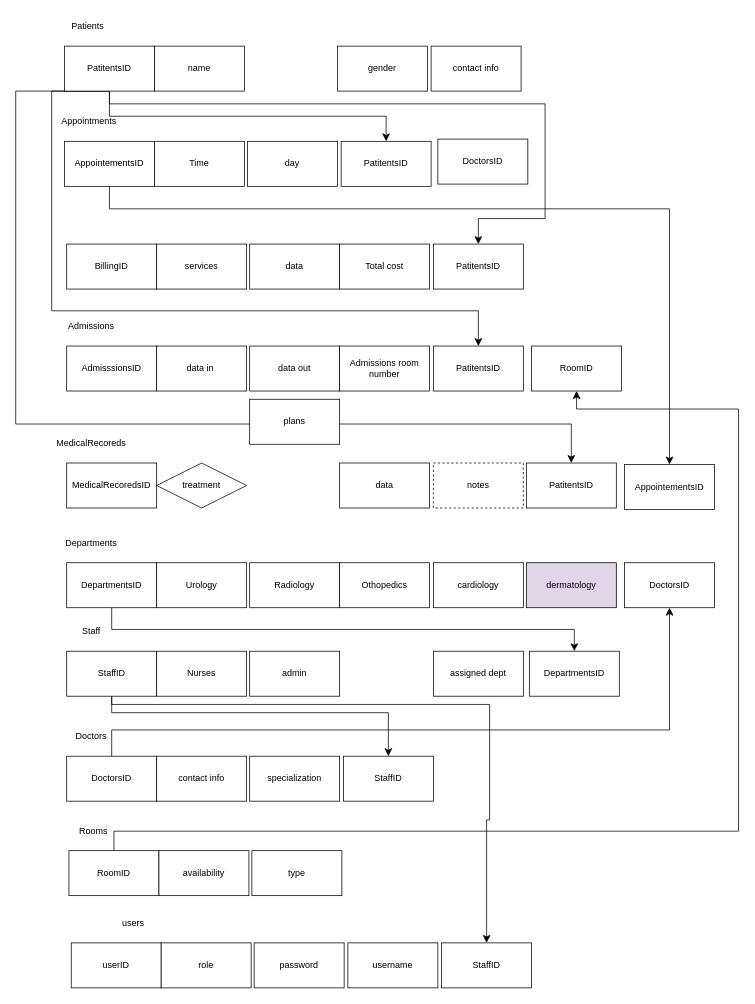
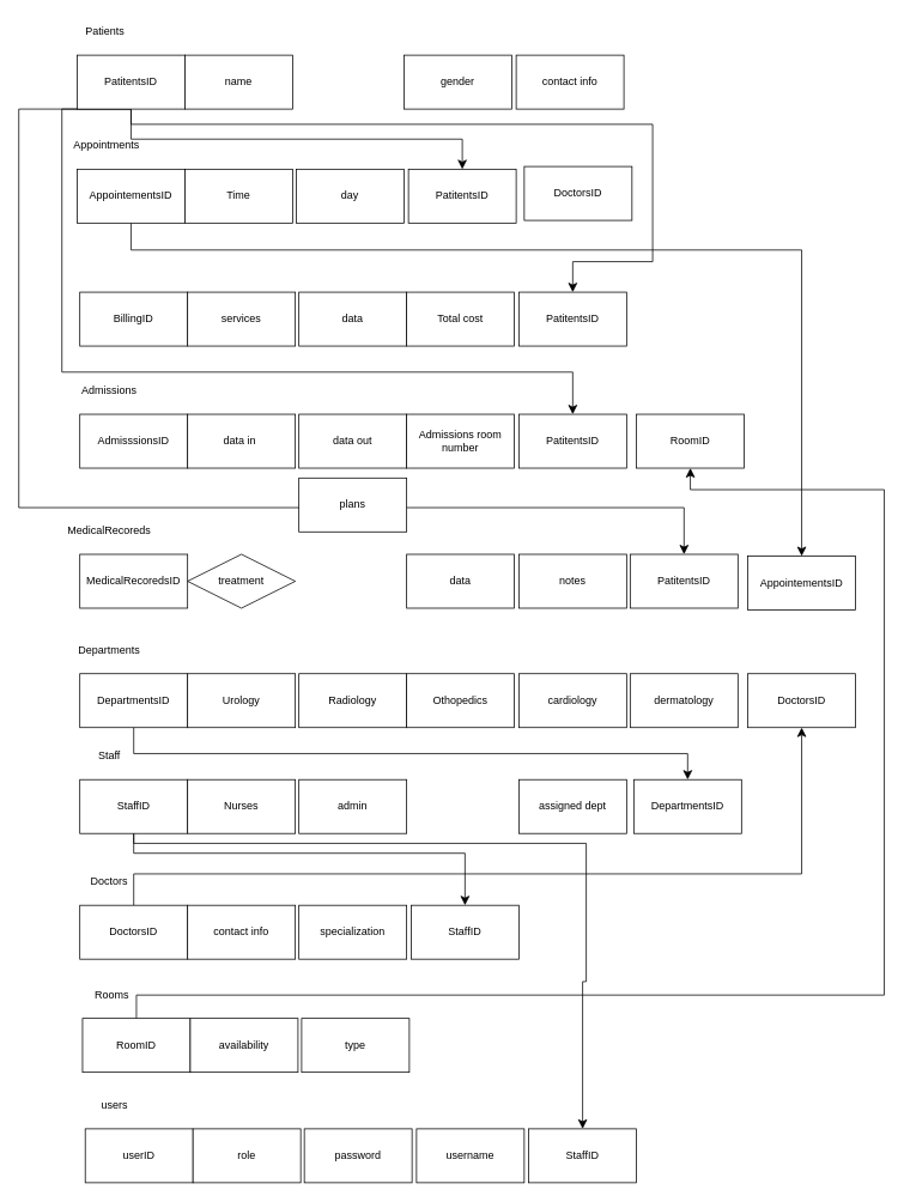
- <mxCell id="27" value="notes" style="rounded=0;whiteSpace=wrap;html=1;dashed=1;" vertex="1" parent="1"><mxGeometry x="577" y="617" width="120" height="60" as="geometry" /></mxCell>
+ <mxCell id="27" value="notes" style="rounded=0;whiteSpace=wrap;html=1;" vertex="1" parent="1"><mxGeometry x="577" y="617" width="120" height="60" as="geometry" /></mxCell>
- <mxCell id="38" value="dermatology" style="rounded=0;whiteSpace=wrap;html=1;fillColor=#e1d5e7;" vertex="1" parent="1"><mxGeometry x="701" y="750" width="120" height="60" as="geometry" /></mxCell>
+ <mxCell id="38" value="dermatology" style="rounded=0;whiteSpace=wrap;html=1;" vertex="1" parent="1"><mxGeometry x="701" y="750" width="120" height="60" as="geometry" /></mxCell>
- <mxCell id="56" value="users" style="text;html=1;align=center;verticalAlign=middle;whiteSpace=wrap;rounded=0;" vertex="1" parent="1"><mxGeometry x="147" y="1216" width="60" height="30" as="geometry" /></mxCell>
+ <mxCell id="56" value="users" style="text;html=1;align=center;verticalAlign=middle;whiteSpace=wrap;rounded=0;" vertex="1" parent="1"><mxGeometry x="97" y="1216" width="60" height="30" as="geometry" /></mxCell>
